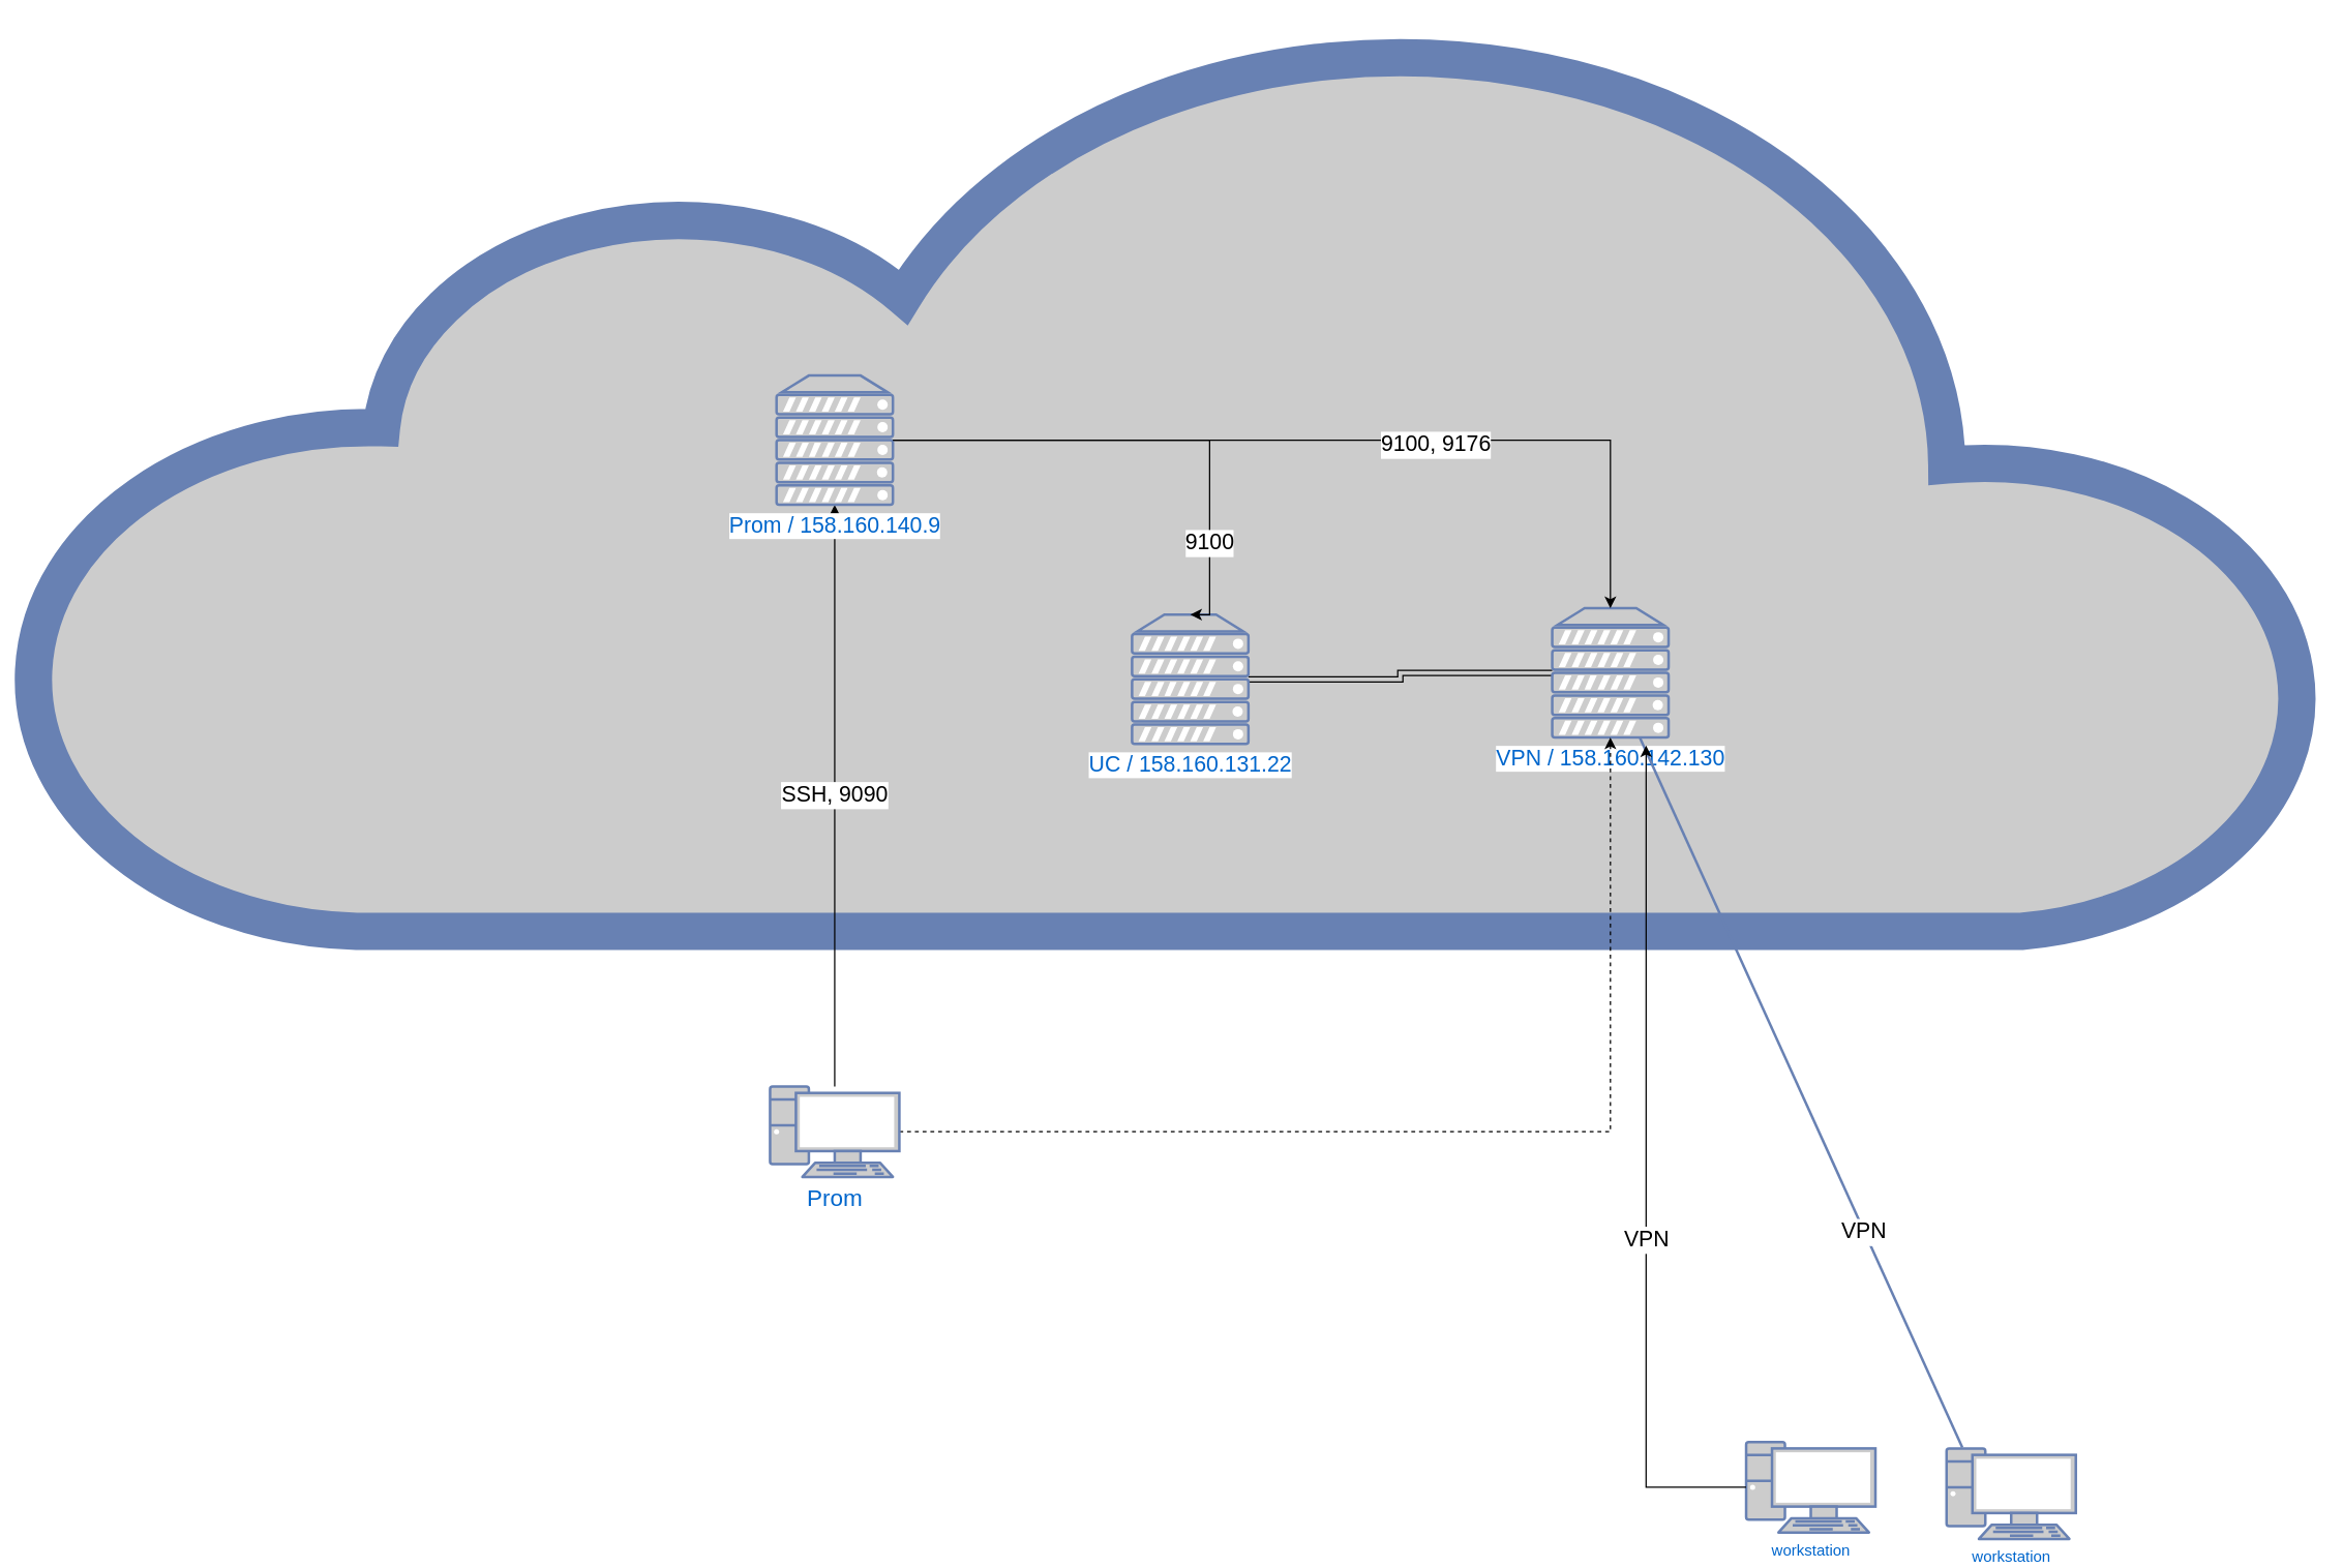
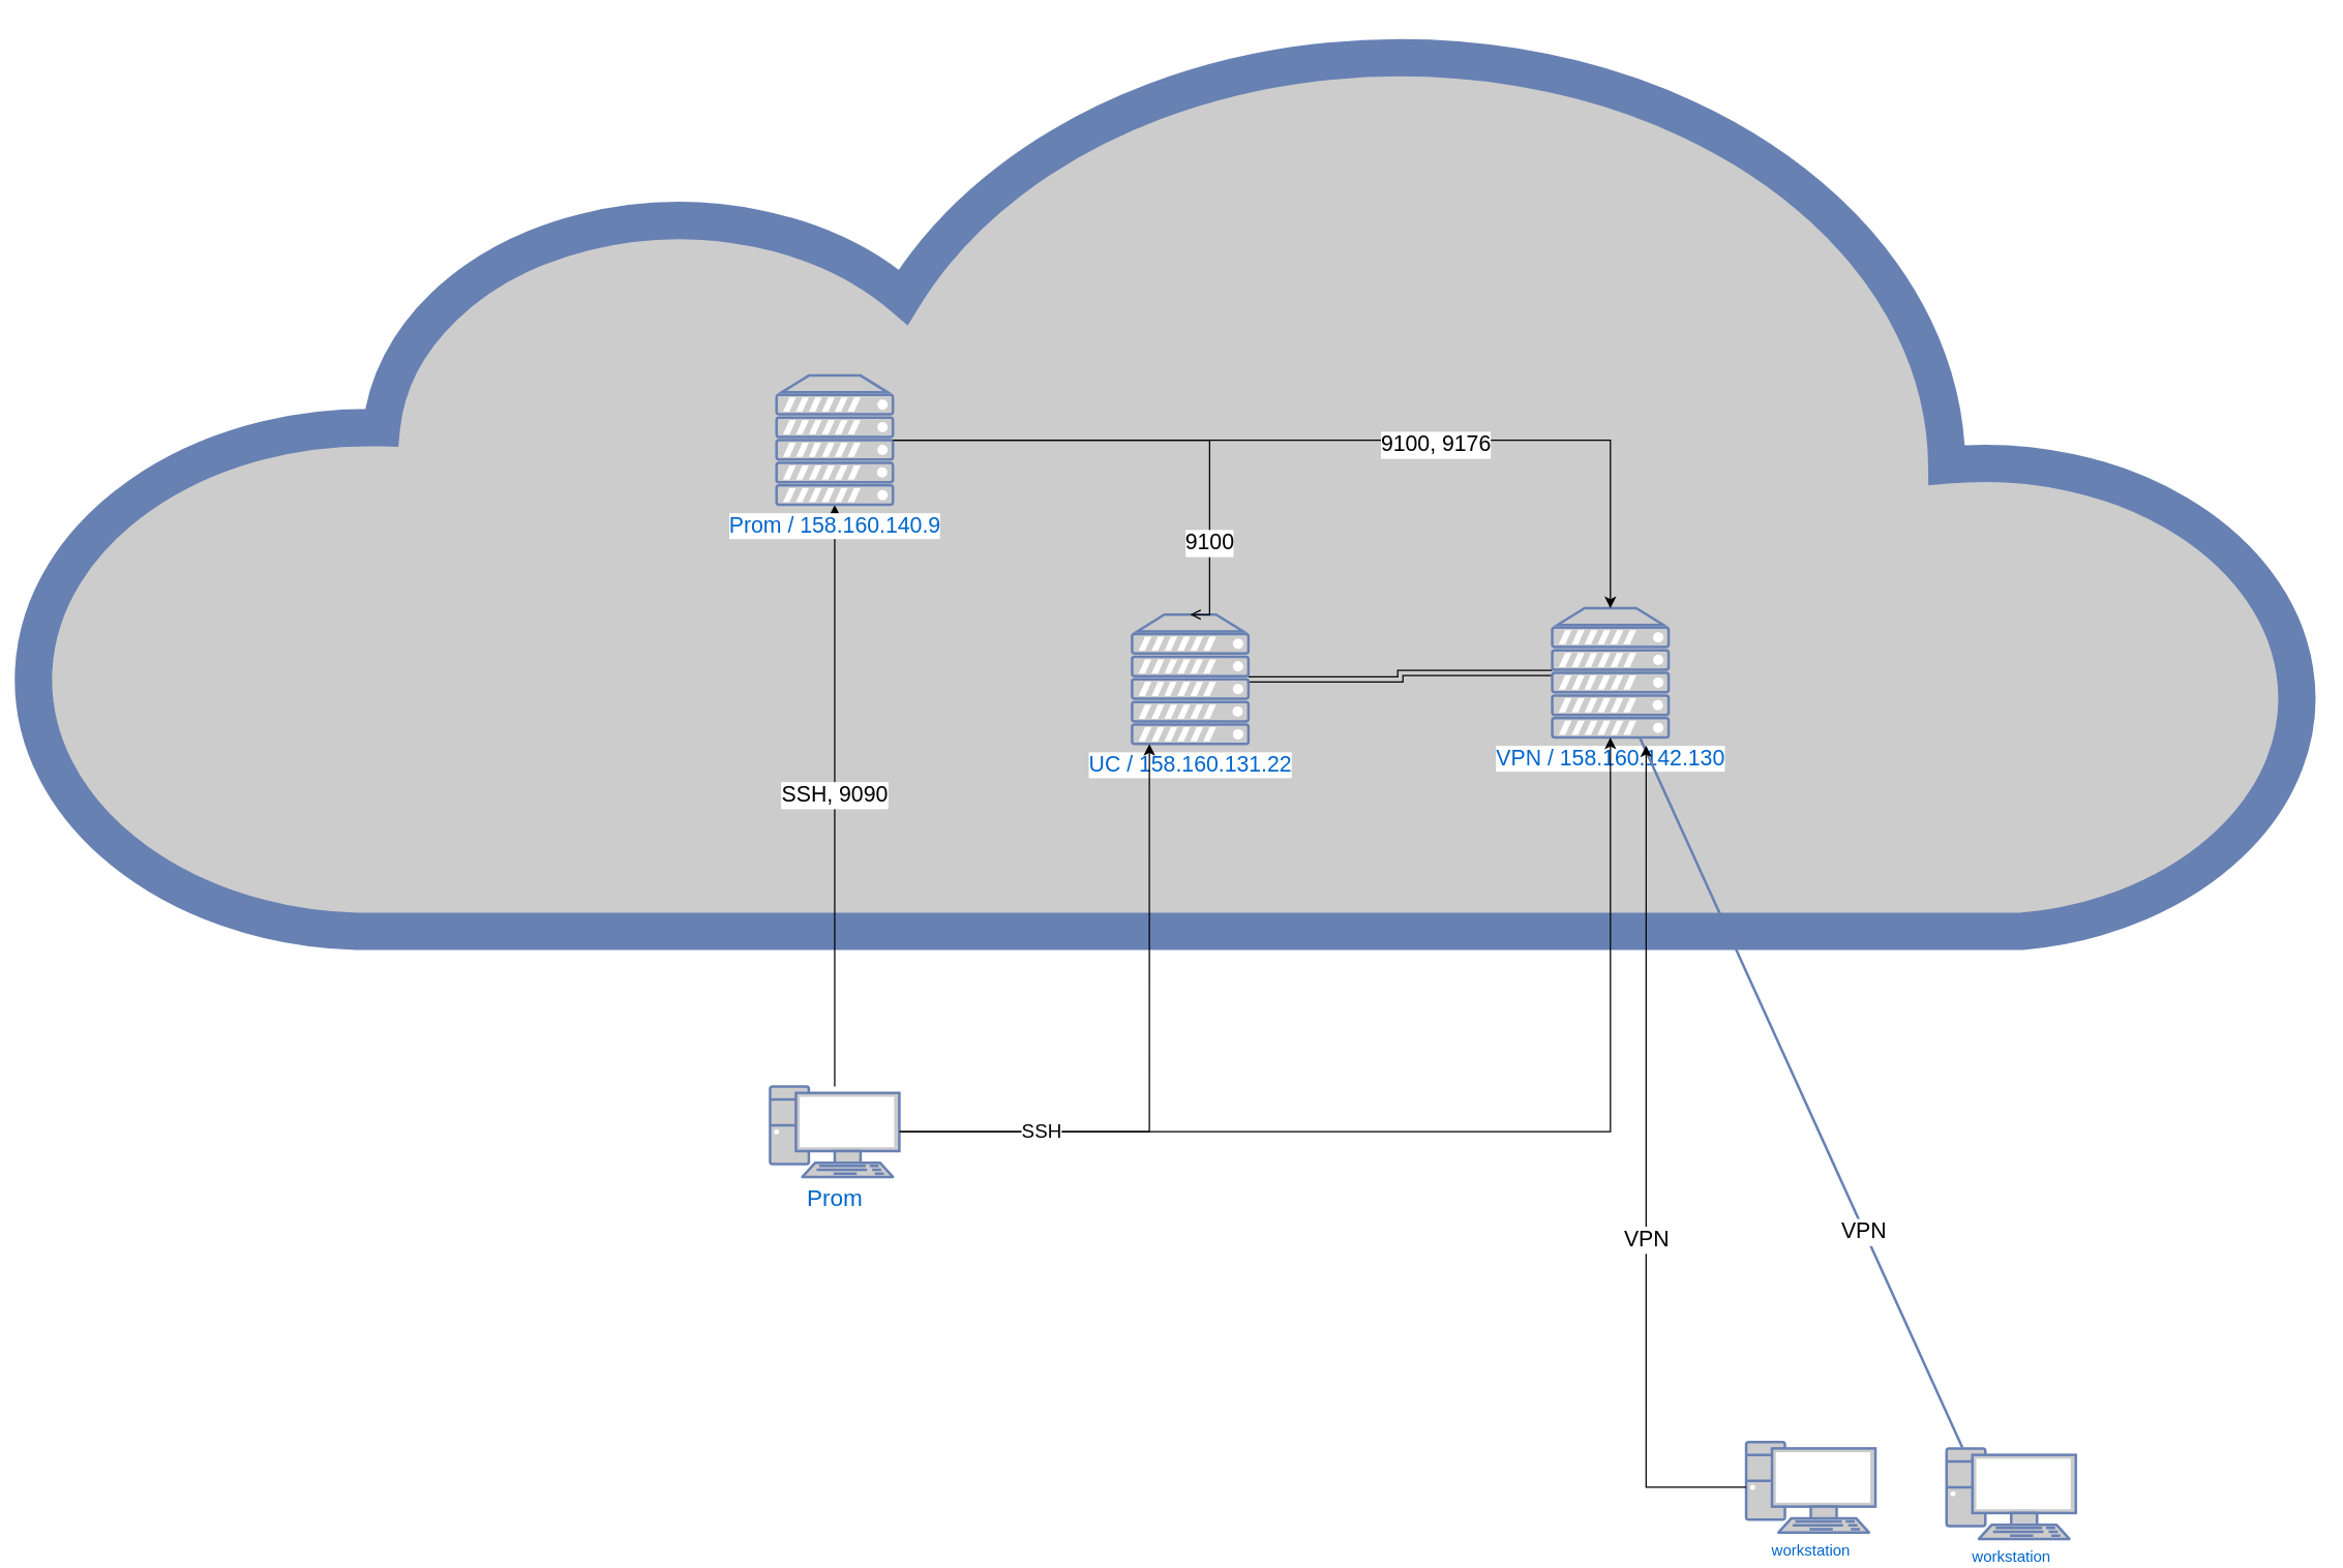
- <mxCell id="18" value="" style="edgeStyle=orthogonalEdgeStyle;rounded=0;orthogonalLoop=1;jettySize=auto;html=1;entryX=0.5;entryY=0;entryDx=0;entryDy=0;entryPerimeter=0;" edge="1" parent="1" source="20" target="8"><mxGeometry relative="1" as="geometry"><mxPoint x="645" y="470" as="targetPoint" /><Array as="points"><mxPoint x="935" y="340" /></Array></mxGeometry></mxCell>
+ <mxCell id="18" value="" style="edgeStyle=orthogonalEdgeStyle;rounded=0;orthogonalLoop=1;jettySize=auto;html=1;entryX=0.5;entryY=0;entryDx=0;entryDy=0;entryPerimeter=0;endArrow=open;" edge="1" parent="1" source="20" target="8"><mxGeometry relative="1" as="geometry"><mxPoint x="645" y="470" as="targetPoint" /><Array as="points"><mxPoint x="935" y="340" /></Array></mxGeometry></mxCell>
+ <mxCell id="16" style="edgeStyle=orthogonalEdgeStyle;rounded=0;orthogonalLoop=1;jettySize=auto;html=1;entryX=0.149;entryY=1;entryDx=0;entryDy=0;entryPerimeter=0;" parent="1" source="15" target="8" edge="1"><mxGeometry relative="1" as="geometry"><mxPoint x="750" y="880" as="sourcePoint" /></mxGeometry></mxCell>
+ <mxCell id="17" value="&lt;font style=&quot;font-size: 15px;&quot;&gt;SSH&lt;/font&gt;" style="edgeLabel;html=1;align=center;verticalAlign=middle;resizable=0;points=[];" parent="16" vertex="1" connectable="0"><mxGeometry x="-0.557" y="2" relative="1" as="geometry"><mxPoint as="offset" /></mxGeometry></mxCell>
- <mxCell id="12" style="edgeStyle=orthogonalEdgeStyle;rounded=0;orthogonalLoop=1;jettySize=auto;html=1;dashed=1;" parent="1" source="15" target="5" edge="1"><mxGeometry relative="1" as="geometry" /></mxCell>
+ <mxCell id="12" style="edgeStyle=orthogonalEdgeStyle;rounded=0;orthogonalLoop=1;jettySize=auto;html=1;" parent="1" source="15" target="5" edge="1"><mxGeometry relative="1" as="geometry" /></mxCell>
